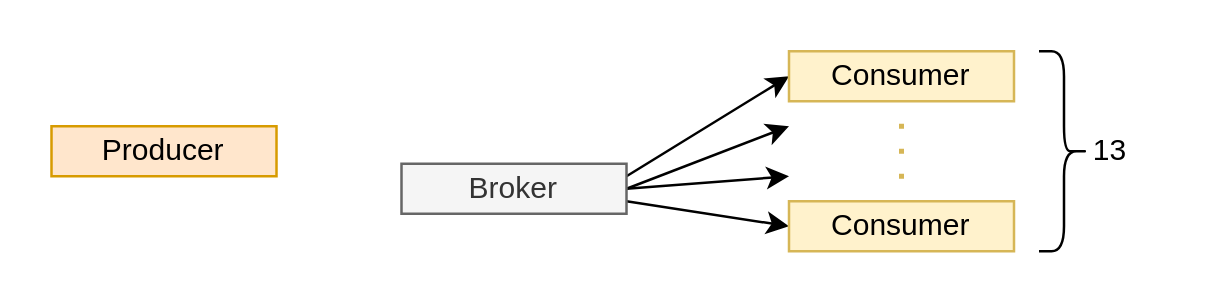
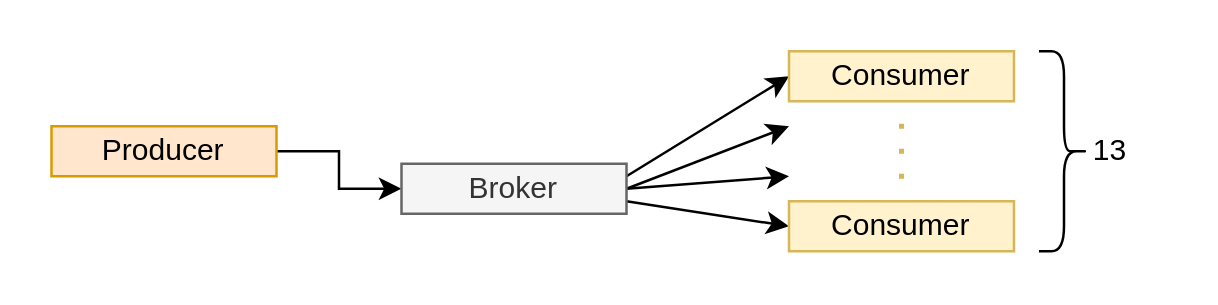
+ <mxCell id="2" style="edgeStyle=orthogonalEdgeStyle;rounded=0;orthogonalLoop=1;jettySize=auto;html=1;exitX=1;exitY=0.5;exitDx=0;exitDy=0;entryX=0;entryY=0.5;entryDx=0;entryDy=0;" edge="1" parent="1" source="3" target="8"><mxGeometry relative="1" as="geometry" /></mxCell>
